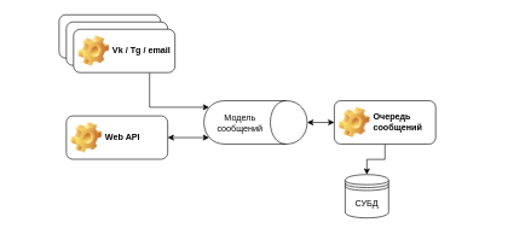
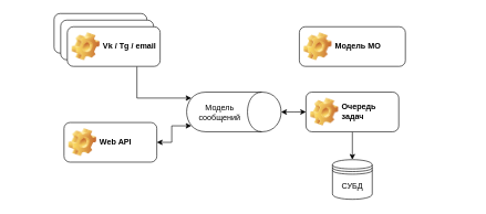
+ <mxCell id="3" value="Модель МО" style="label;whiteSpace=wrap;html=1;image=img/clipart/Gear_128x128.png" parent="1" vertex="1"><mxGeometry x="450" y="40" width="160" height="60" as="geometry" /></mxCell>
- <mxCell id="14" value="Очередь сообщений" style="label;whiteSpace=wrap;html=1;image=img/clipart/Gear_128x128.png" parent="1" vertex="1"><mxGeometry x="460" y="139" width="140" height="60" as="geometry" /></mxCell>
+ <mxCell id="14" value="Очередь задач" style="label;whiteSpace=wrap;html=1;image=img/clipart/Gear_128x128.png" parent="1" vertex="1"><mxGeometry x="460" y="139" width="140" height="60" as="geometry" /></mxCell>
- <mxCell id="9" value="Web API" style="label;whiteSpace=wrap;html=1;image=img/clipart/Gear_128x128.png" parent="1" vertex="1"><mxGeometry x="90" y="160" width="140" height="60" as="geometry" /></mxCell>
+ <mxCell id="9" value="Web API" style="label;whiteSpace=wrap;html=1;image=img/clipart/Gear_128x128.png" parent="1" vertex="1"><mxGeometry x="95" y="185" width="140" height="60" as="geometry" /></mxCell>
- <mxCell id="2" value="СУБД" style="shape=datastore;whiteSpace=wrap;html=1;" parent="1" vertex="1"><mxGeometry x="475" y="241.25" width="60" height="60" as="geometry" /></mxCell>
+ <mxCell id="2" value="СУБД" style="shape=datastore;whiteSpace=wrap;html=1;" parent="1" vertex="1"><mxGeometry x="500" y="241.25" width="60" height="60" as="geometry" /></mxCell>
